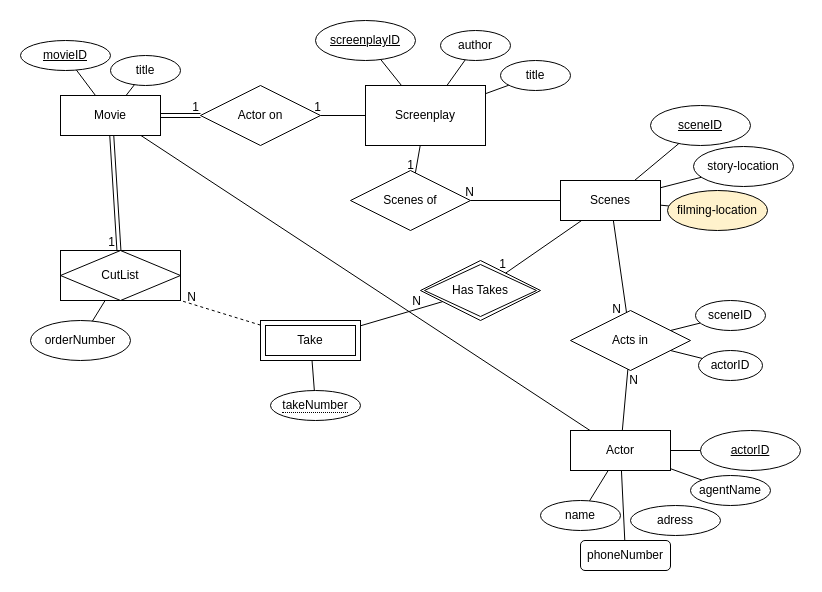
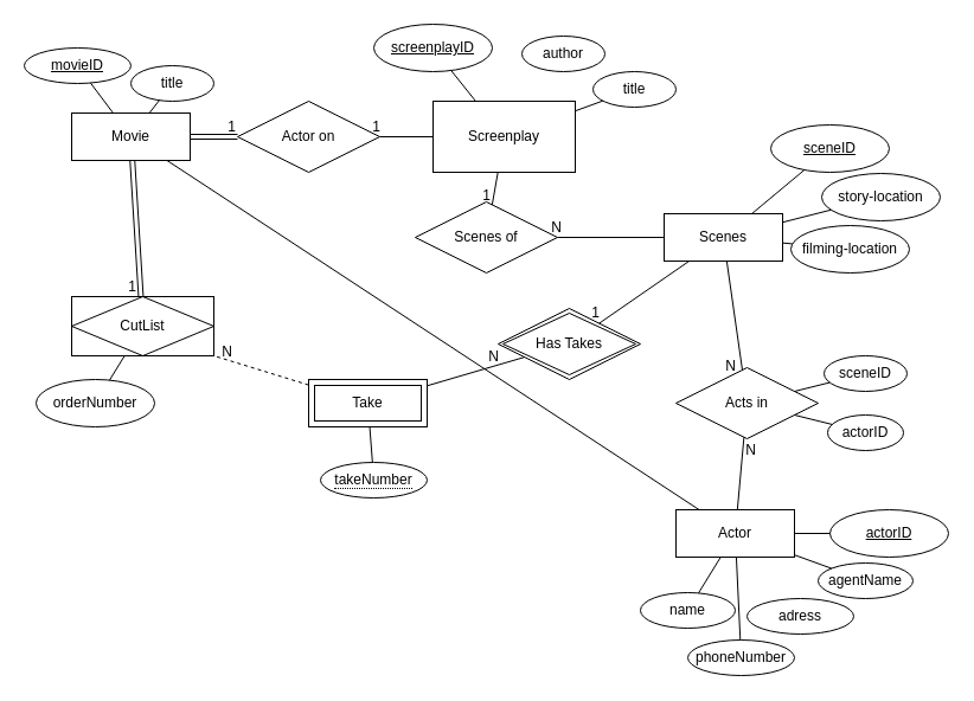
- <mxCell id="2" style="rounded=0;orthogonalLoop=1;jettySize=auto;html=1;endArrow=none;endFill=0;" edge="1" parent="1" source="5" target="13"><mxGeometry relative="1" as="geometry" /></mxCell>
- <mxCell id="8" value="filming-location" style="ellipse;whiteSpace=wrap;html=1;align=center;fillColor=#fff2cc;" vertex="1" parent="1"><mxGeometry x="667" y="190" width="100" height="40" as="geometry" /></mxCell>
+ <mxCell id="8" value="filming-location" style="ellipse;whiteSpace=wrap;html=1;align=center;" vertex="1" parent="1"><mxGeometry x="667" y="190" width="100" height="40" as="geometry" /></mxCell>
- <mxCell id="26" value="phoneNumber" style="whiteSpace=wrap;html=1;align=center;rounded=1;" vertex="1" parent="1"><mxGeometry x="580" y="540" width="90" height="30" as="geometry" /></mxCell>
+ <mxCell id="26" value="phoneNumber" style="ellipse;whiteSpace=wrap;html=1;align=center;" vertex="1" parent="1"><mxGeometry x="580" y="540" width="90" height="30" as="geometry" /></mxCell>
